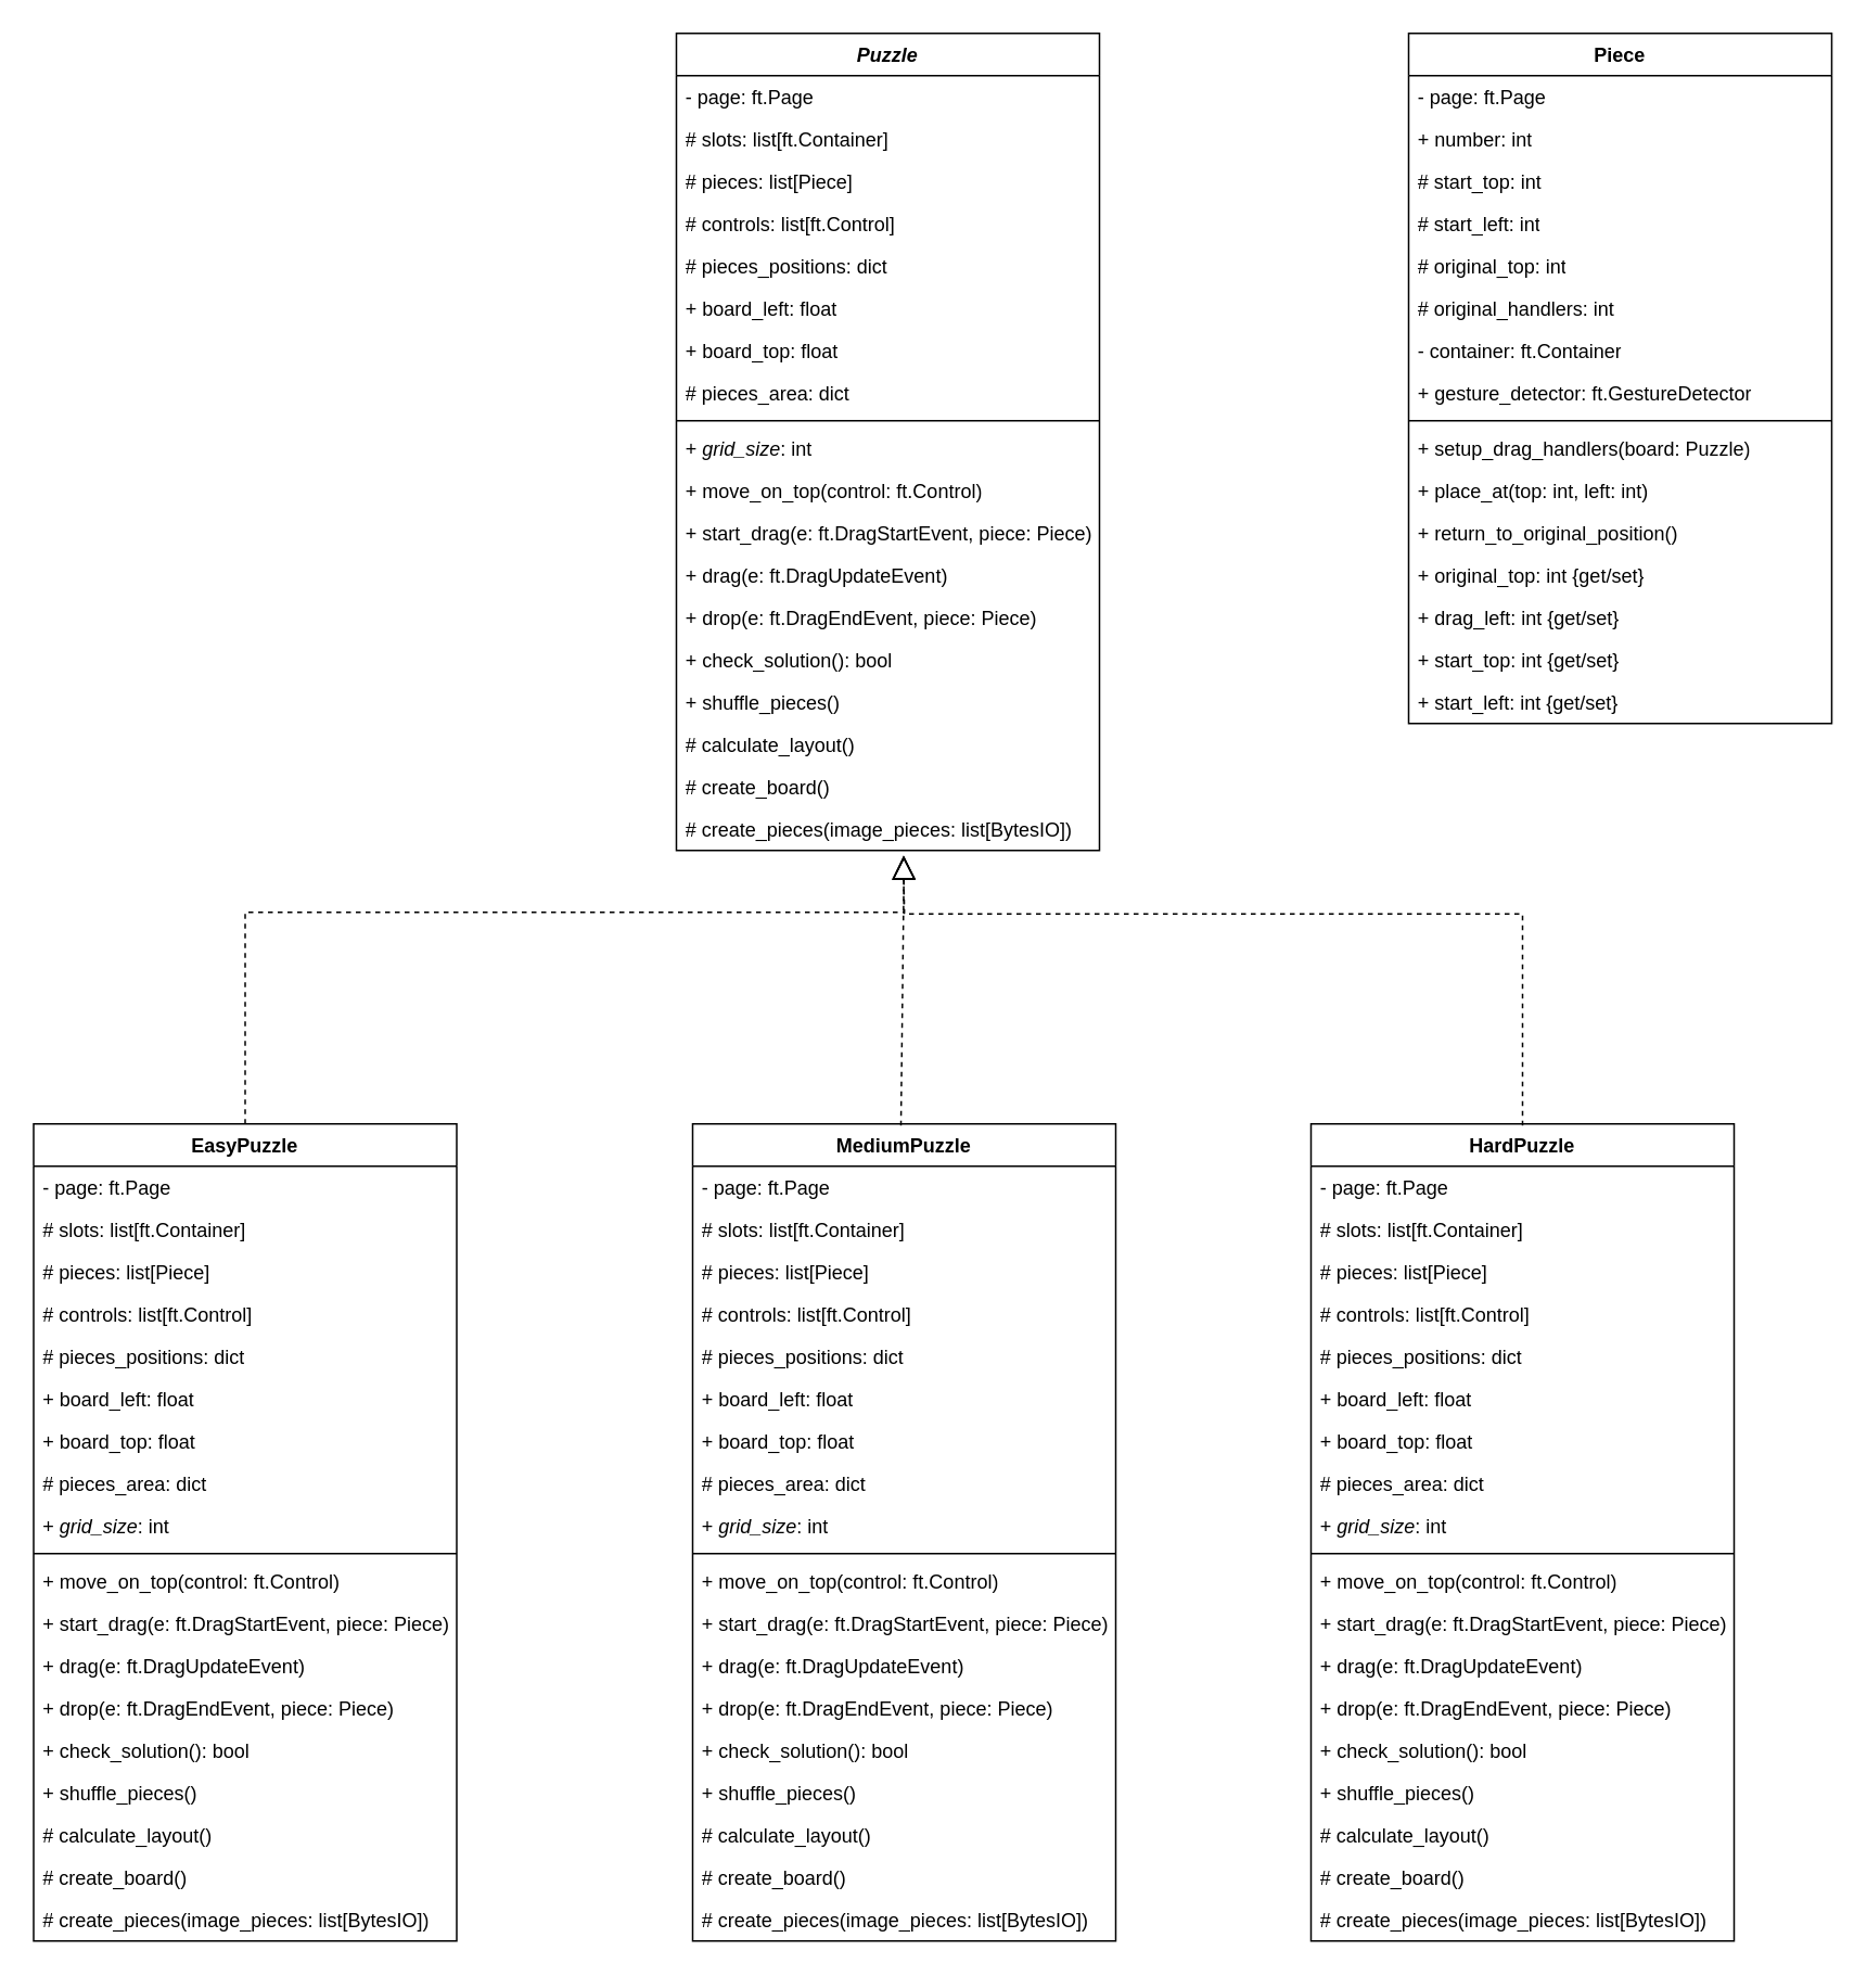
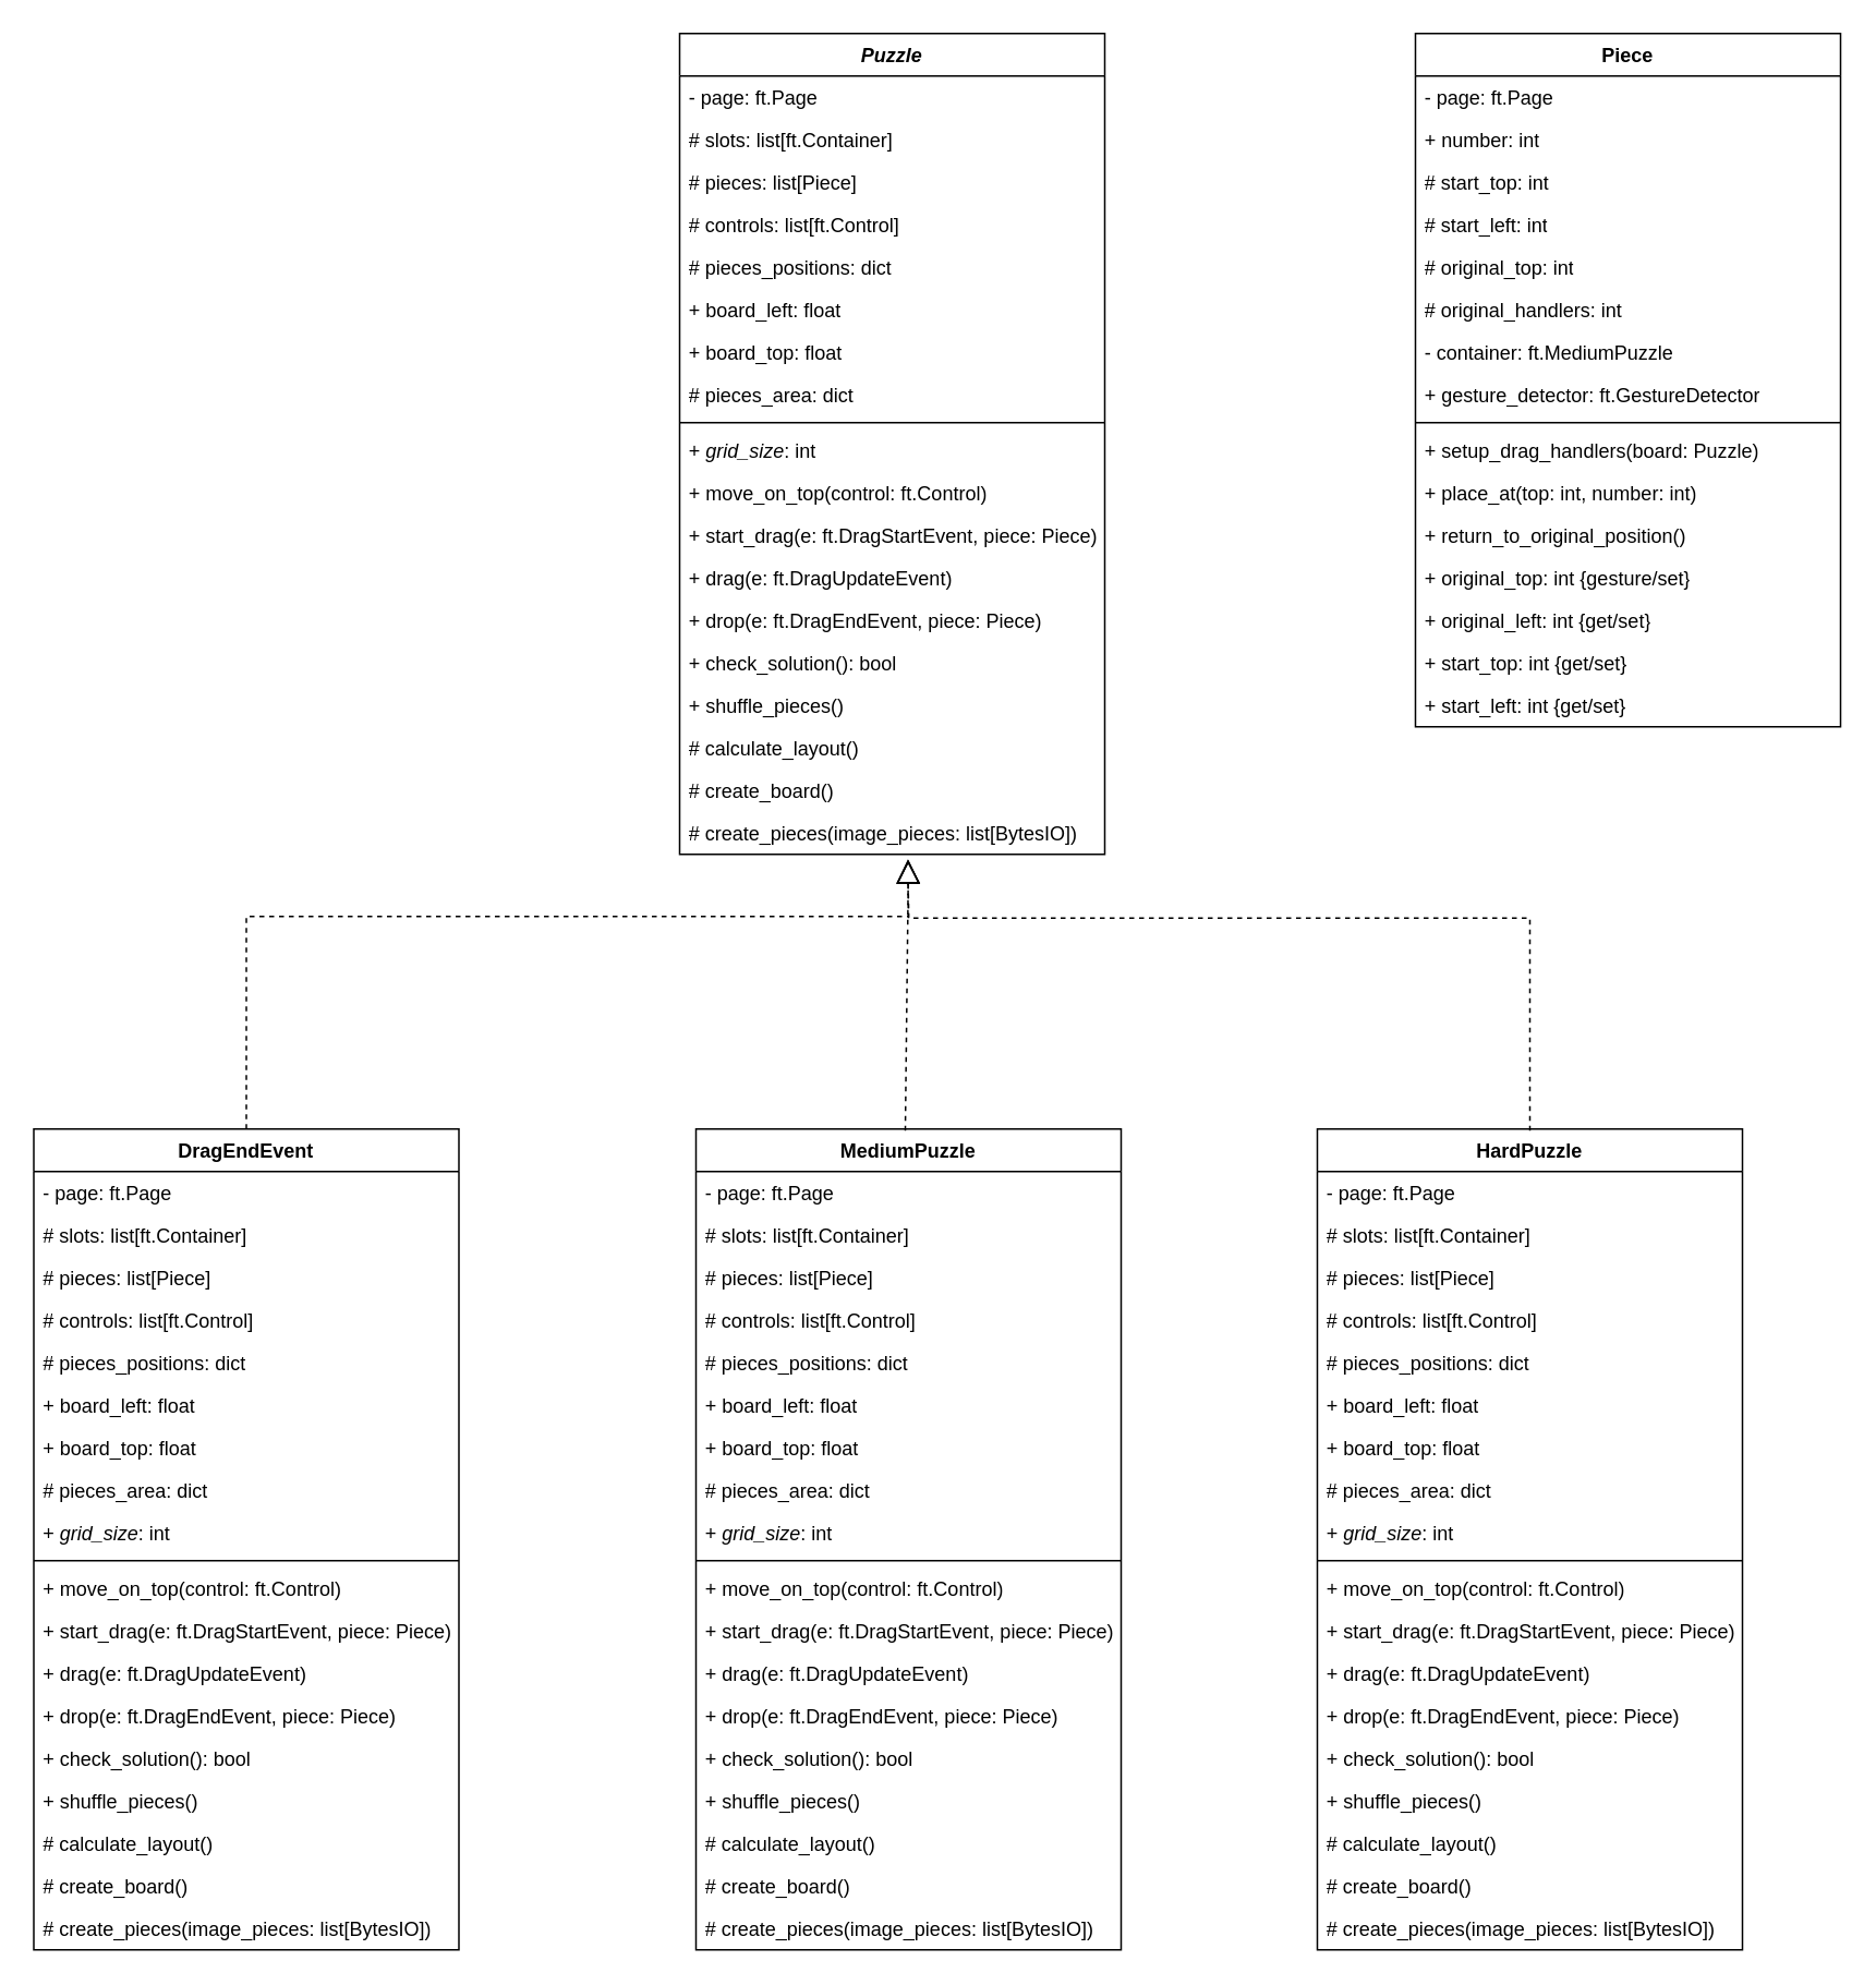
- <mxCell id="9" value="- container: ft.Container" style="text;strokeColor=none;fillColor=none;align=left;verticalAlign=top;spacingLeft=4;spacingRight=4;overflow=hidden;rotatable=0;points=[[0,0.5],[1,0.5]];portConstraint=eastwest;whiteSpace=wrap;html=1;" vertex="1" parent="2"><mxGeometry y="182" width="260" height="26" as="geometry" /></mxCell>
+ <mxCell id="9" value="- container: ft.MediumPuzzle" style="text;strokeColor=none;fillColor=none;align=left;verticalAlign=top;spacingLeft=4;spacingRight=4;overflow=hidden;rotatable=0;points=[[0,0.5],[1,0.5]];portConstraint=eastwest;whiteSpace=wrap;html=1;" vertex="1" parent="2"><mxGeometry y="182" width="260" height="26" as="geometry" /></mxCell>
- <mxCell id="13" value="+ place_at(top: int, left: int)" style="text;strokeColor=none;fillColor=none;align=left;verticalAlign=top;spacingLeft=4;spacingRight=4;overflow=hidden;rotatable=0;points=[[0,0.5],[1,0.5]];portConstraint=eastwest;whiteSpace=wrap;html=1;" vertex="1" parent="2"><mxGeometry y="268" width="260" height="26" as="geometry" /></mxCell>
+ <mxCell id="13" value="+ place_at(top: int, number: int)" style="text;strokeColor=none;fillColor=none;align=left;verticalAlign=top;spacingLeft=4;spacingRight=4;overflow=hidden;rotatable=0;points=[[0,0.5],[1,0.5]];portConstraint=eastwest;whiteSpace=wrap;html=1;" vertex="1" parent="2"><mxGeometry y="268" width="260" height="26" as="geometry" /></mxCell>
- <mxCell id="15" value="+ original_top: int {get/set}" style="text;strokeColor=none;fillColor=none;align=left;verticalAlign=top;spacingLeft=4;spacingRight=4;overflow=hidden;rotatable=0;points=[[0,0.5],[1,0.5]];portConstraint=eastwest;whiteSpace=wrap;html=1;" vertex="1" parent="2"><mxGeometry y="320" width="260" height="26" as="geometry" /></mxCell>
+ <mxCell id="15" value="+ original_top: int {gesture/set}" style="text;strokeColor=none;fillColor=none;align=left;verticalAlign=top;spacingLeft=4;spacingRight=4;overflow=hidden;rotatable=0;points=[[0,0.5],[1,0.5]];portConstraint=eastwest;whiteSpace=wrap;html=1;" vertex="1" parent="2"><mxGeometry y="320" width="260" height="26" as="geometry" /></mxCell>
- <mxCell id="16" value="+ drag_left: int {get/set}" style="text;strokeColor=none;fillColor=none;align=left;verticalAlign=top;spacingLeft=4;spacingRight=4;overflow=hidden;rotatable=0;points=[[0,0.5],[1,0.5]];portConstraint=eastwest;whiteSpace=wrap;html=1;" vertex="1" parent="2"><mxGeometry y="346" width="260" height="26" as="geometry" /></mxCell>
+ <mxCell id="16" value="+ original_left: int {get/set}" style="text;strokeColor=none;fillColor=none;align=left;verticalAlign=top;spacingLeft=4;spacingRight=4;overflow=hidden;rotatable=0;points=[[0,0.5],[1,0.5]];portConstraint=eastwest;whiteSpace=wrap;html=1;" vertex="1" parent="2"><mxGeometry y="346" width="260" height="26" as="geometry" /></mxCell>
- <mxCell id="39" value="EasyPuzzle" style="swimlane;fontStyle=1;align=center;verticalAlign=top;childLayout=stackLayout;horizontal=1;startSize=26;horizontalStack=0;resizeParent=1;resizeParentMax=0;resizeLast=0;collapsible=1;marginBottom=0;whiteSpace=wrap;html=1;" vertex="1" parent="1"><mxGeometry x="20" y="690" width="260" height="502" as="geometry" /></mxCell>
+ <mxCell id="39" value="DragEndEvent" style="swimlane;fontStyle=1;align=center;verticalAlign=top;childLayout=stackLayout;horizontal=1;startSize=26;horizontalStack=0;resizeParent=1;resizeParentMax=0;resizeLast=0;collapsible=1;marginBottom=0;whiteSpace=wrap;html=1;" vertex="1" parent="1"><mxGeometry x="20" y="690" width="260" height="502" as="geometry" /></mxCell>
